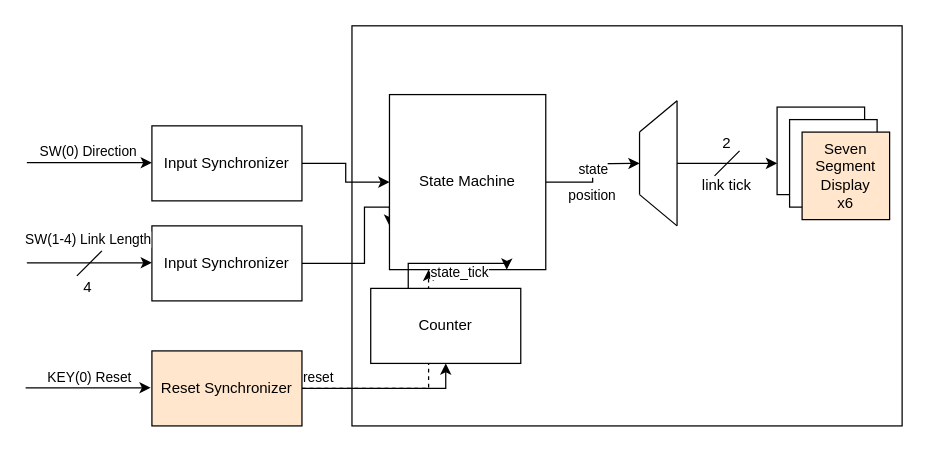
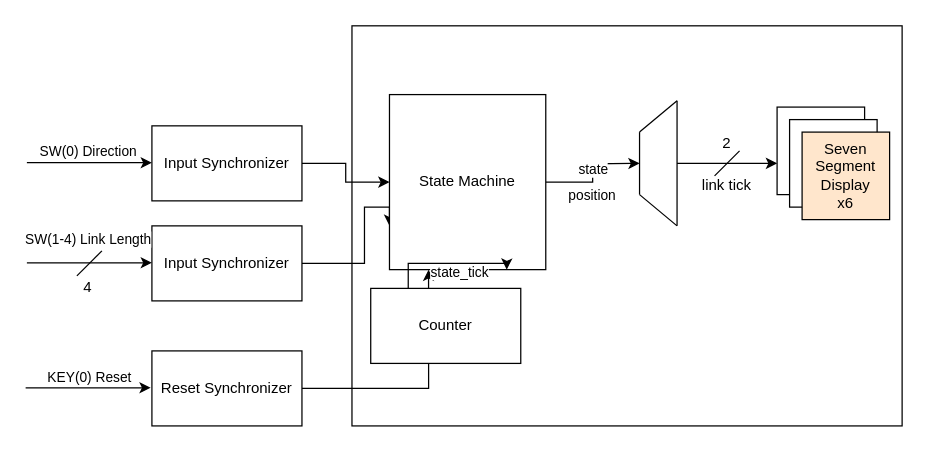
- <mxCell id="13" style="edgeStyle=orthogonalEdgeStyle;rounded=0;orthogonalLoop=1;jettySize=auto;html=1;exitX=1;exitY=0.5;exitDx=0;exitDy=0;entryX=0.25;entryY=1;entryDx=0;entryDy=0;dashed=1;" edge="1" parent="1" source="16" target="22"><mxGeometry relative="1" as="geometry" /></mxCell>
+ <mxCell id="13" style="edgeStyle=orthogonalEdgeStyle;rounded=0;orthogonalLoop=1;jettySize=auto;html=1;exitX=1;exitY=0.5;exitDx=0;exitDy=0;entryX=0.25;entryY=1;entryDx=0;entryDy=0;" edge="1" parent="1" source="16" target="22"><mxGeometry relative="1" as="geometry" /></mxCell>
- <mxCell id="16" value="Reset Synchronizer" style="rounded=0;whiteSpace=wrap;html=1;fillColor=#ffe6cc;" vertex="1" parent="1"><mxGeometry x="121" y="280" width="120" height="60" as="geometry" /></mxCell>
+ <mxCell id="16" value="Reset Synchronizer" style="rounded=0;whiteSpace=wrap;html=1;" vertex="1" parent="1"><mxGeometry x="121" y="280" width="120" height="60" as="geometry" /></mxCell>
- <mxCell id="14" style="edgeStyle=orthogonalEdgeStyle;rounded=0;orthogonalLoop=1;jettySize=auto;html=1;exitX=1;exitY=0.5;exitDx=0;exitDy=0;entryX=0.5;entryY=1;entryDx=0;entryDy=0;" edge="1" parent="1" source="16" target="38"><mxGeometry relative="1" as="geometry" /></mxCell>
- <mxCell id="15" value="reset" style="edgeLabel;html=1;align=center;verticalAlign=middle;resizable=0;points=[];" vertex="1" connectable="0" parent="14"><mxGeometry x="-0.874" y="3" relative="1" as="geometry"><mxPoint x="3" y="-7" as="offset" /></mxGeometry></mxCell>
